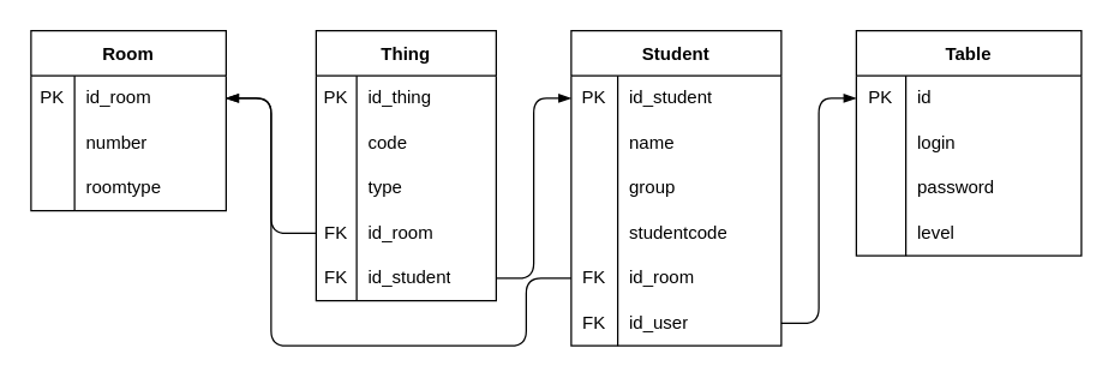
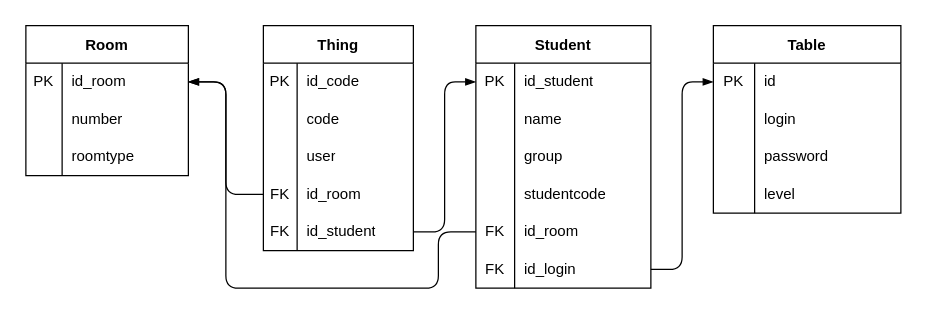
- <mxCell id="34" value="id_thing" style="shape=partialRectangle;html=1;whiteSpace=wrap;connectable=0;fillColor=none;top=0;left=0;bottom=0;right=0;align=left;spacingLeft=6;overflow=hidden;" vertex="1" parent="32"><mxGeometry x="27" width="93" height="30" as="geometry"><mxRectangle width="93" height="30" as="alternateBounds" /></mxGeometry></mxCell>
+ <mxCell id="34" value="id_code" style="shape=partialRectangle;html=1;whiteSpace=wrap;connectable=0;fillColor=none;top=0;left=0;bottom=0;right=0;align=left;spacingLeft=6;overflow=hidden;" vertex="1" parent="32"><mxGeometry x="27" width="93" height="30" as="geometry"><mxRectangle width="93" height="30" as="alternateBounds" /></mxGeometry></mxCell>
- <mxCell id="40" value="type" style="shape=partialRectangle;html=1;whiteSpace=wrap;connectable=0;fillColor=none;top=0;left=0;bottom=0;right=0;align=left;spacingLeft=6;overflow=hidden;" vertex="1" parent="38"><mxGeometry x="27" width="93" height="30" as="geometry"><mxRectangle width="93" height="30" as="alternateBounds" /></mxGeometry></mxCell>
+ <mxCell id="40" value="user" style="shape=partialRectangle;html=1;whiteSpace=wrap;connectable=0;fillColor=none;top=0;left=0;bottom=0;right=0;align=left;spacingLeft=6;overflow=hidden;" vertex="1" parent="38"><mxGeometry x="27" width="93" height="30" as="geometry"><mxRectangle width="93" height="30" as="alternateBounds" /></mxGeometry></mxCell>
- <mxCell id="30" value="id_user" style="shape=partialRectangle;html=1;whiteSpace=wrap;connectable=0;fillColor=none;top=0;left=0;bottom=0;right=0;align=left;spacingLeft=6;overflow=hidden;" vertex="1" parent="28"><mxGeometry x="31" width="109" height="30" as="geometry"><mxRectangle width="109" height="30" as="alternateBounds" /></mxGeometry></mxCell>
+ <mxCell id="30" value="id_login" style="shape=partialRectangle;html=1;whiteSpace=wrap;connectable=0;fillColor=none;top=0;left=0;bottom=0;right=0;align=left;spacingLeft=6;overflow=hidden;" vertex="1" parent="28"><mxGeometry x="31" width="109" height="30" as="geometry"><mxRectangle width="109" height="30" as="alternateBounds" /></mxGeometry></mxCell>
